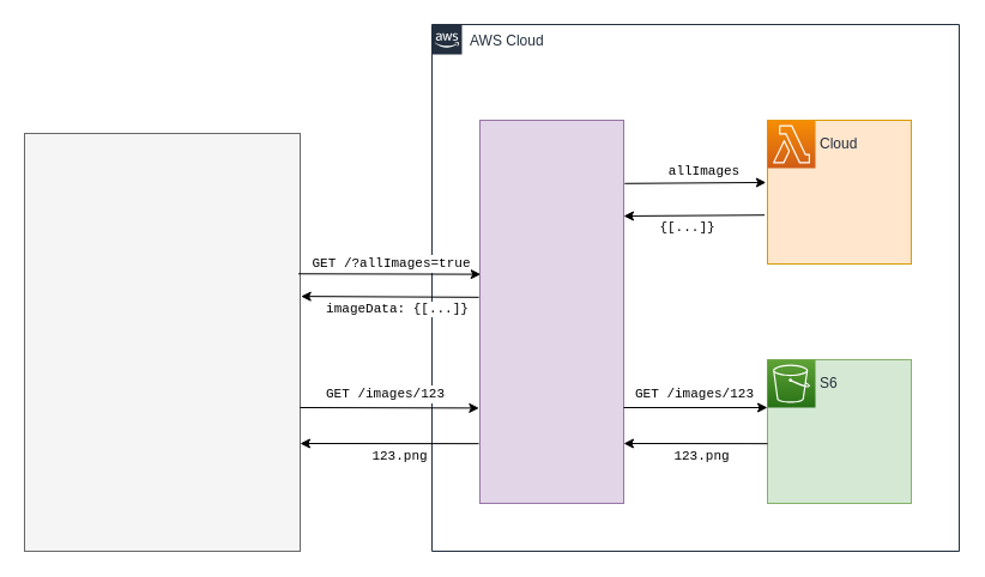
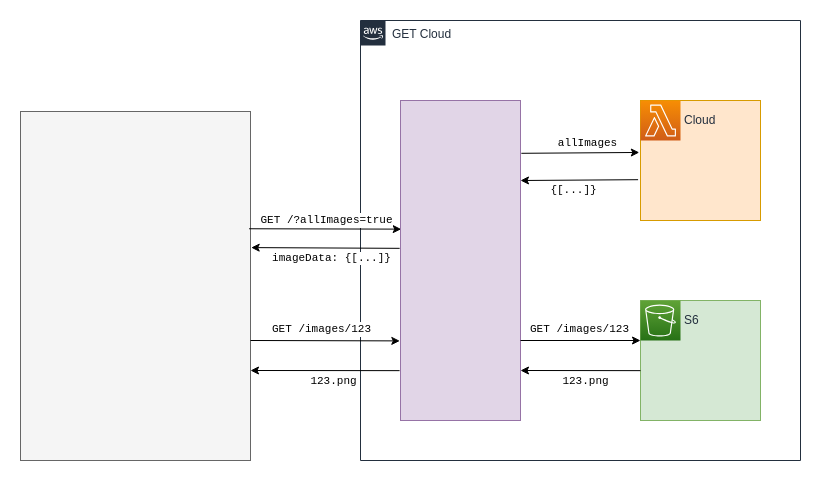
- <mxCell id="2" value="AWS Cloud" style="points=[[0,0],[0.25,0],[0.5,0],[0.75,0],[1,0],[1,0.25],[1,0.5],[1,0.75],[1,1],[0.75,1],[0.5,1],[0.25,1],[0,1],[0,0.75],[0,0.5],[0,0.25]];outlineConnect=0;gradientColor=none;html=1;whiteSpace=wrap;fontSize=12;fontStyle=0;shape=mxgraph.aws4.group;grIcon=mxgraph.aws4.group_aws_cloud_alt;strokeColor=#232F3E;fillColor=none;verticalAlign=top;align=left;spacingLeft=30;fontColor=#232F3E;dashed=0;rounded=0;sketch=0;" parent="1" vertex="1"><mxGeometry x="360" y="20" width="440" height="440" as="geometry" /></mxCell>
+ <mxCell id="2" value="GET Cloud" style="points=[[0,0],[0.25,0],[0.5,0],[0.75,0],[1,0],[1,0.25],[1,0.5],[1,0.75],[1,1],[0.75,1],[0.5,1],[0.25,1],[0,1],[0,0.75],[0,0.5],[0,0.25]];outlineConnect=0;gradientColor=none;html=1;whiteSpace=wrap;fontSize=12;fontStyle=0;shape=mxgraph.aws4.group;grIcon=mxgraph.aws4.group_aws_cloud_alt;strokeColor=#232F3E;fillColor=none;verticalAlign=top;align=left;spacingLeft=30;fontColor=#232F3E;dashed=0;rounded=0;sketch=0;" parent="1" vertex="1"><mxGeometry x="360" y="20" width="440" height="440" as="geometry" /></mxCell>
